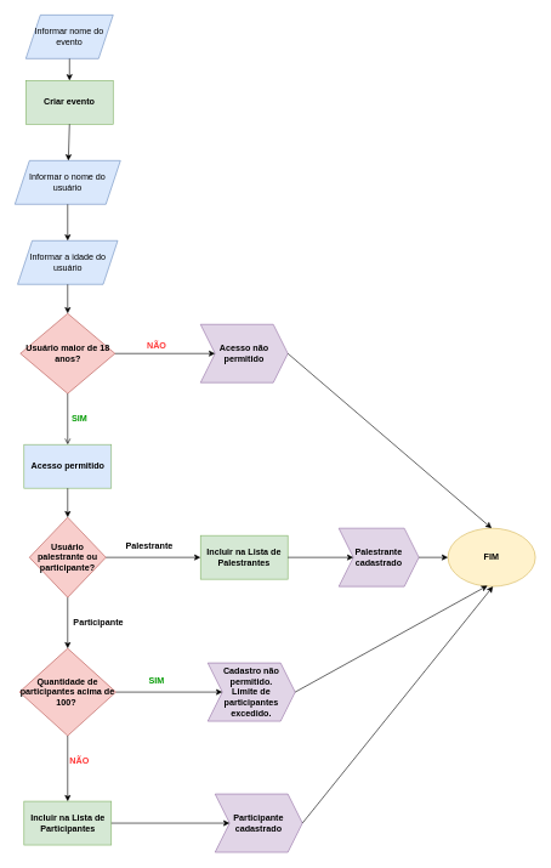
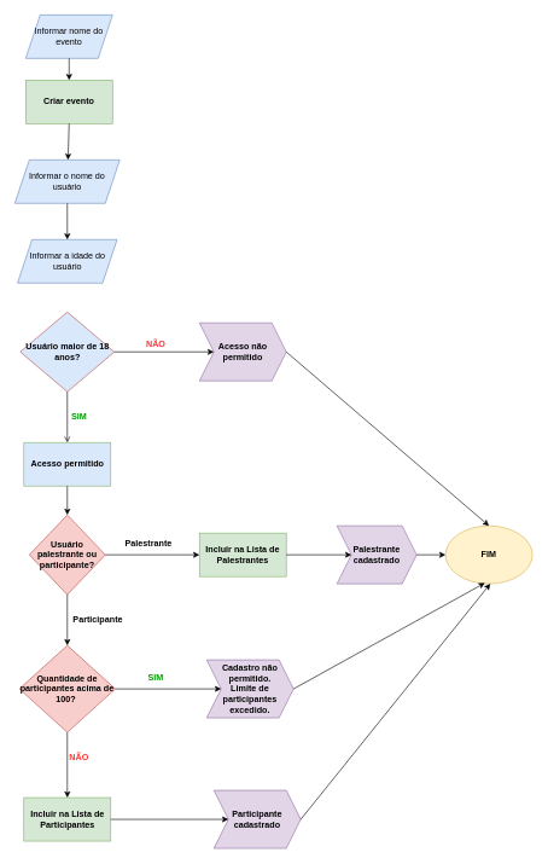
- <mxCell id="24" value="" style="endArrow=classic;html=1;rounded=0;fontColor=#000000;exitX=0.5;exitY=1;exitDx=0;exitDy=0;entryX=0.5;entryY=0;entryDx=0;entryDy=0;" parent="1" source="3" target="4" edge="1"><mxGeometry width="50" height="50" relative="1" as="geometry"><mxPoint x="125" y="380" as="sourcePoint" /><mxPoint x="175" y="330" as="targetPoint" /></mxGeometry></mxCell>
- <mxCell id="4" value="Usuário maior de 18 anos?" style="rhombus;whiteSpace=wrap;html=1;fillColor=#f8cecc;strokeColor=#b85450;fontStyle=1" parent="1" vertex="1"><mxGeometry x="27.5" y="430" width="130" height="110" as="geometry" /></mxCell>
+ <mxCell id="4" value="Usuário maior de 18 anos?" style="rhombus;whiteSpace=wrap;html=1;fillColor=#dae8fc;strokeColor=#b85450;fontStyle=1;" parent="1" vertex="1"><mxGeometry x="27.5" y="430" width="130" height="110" as="geometry" /></mxCell>
